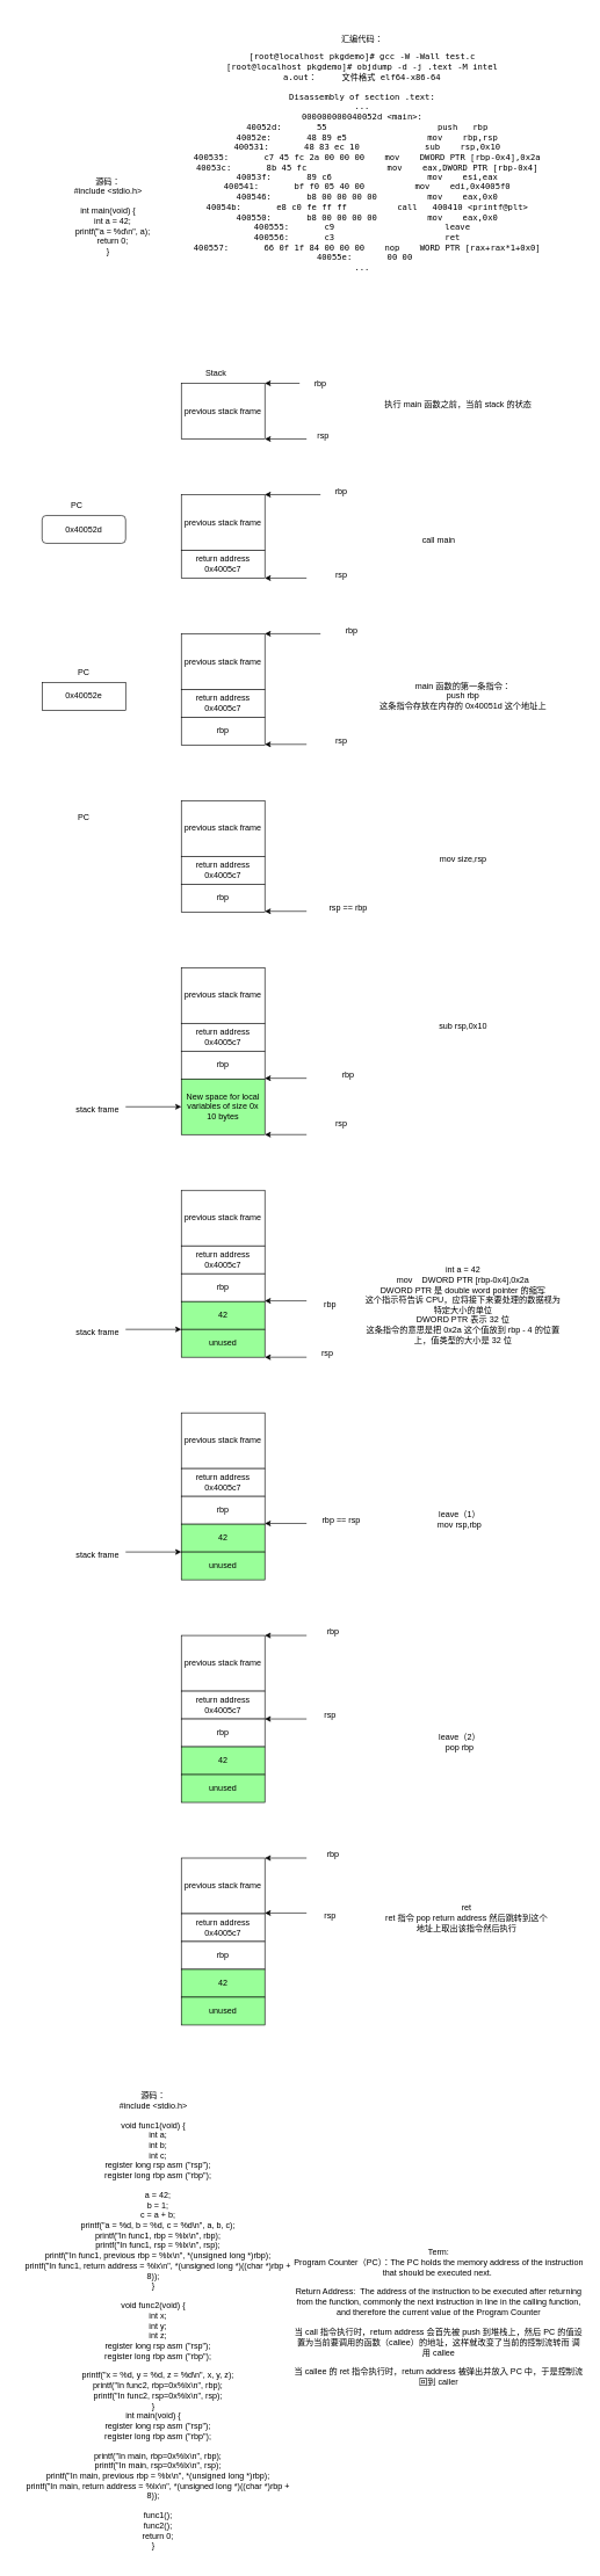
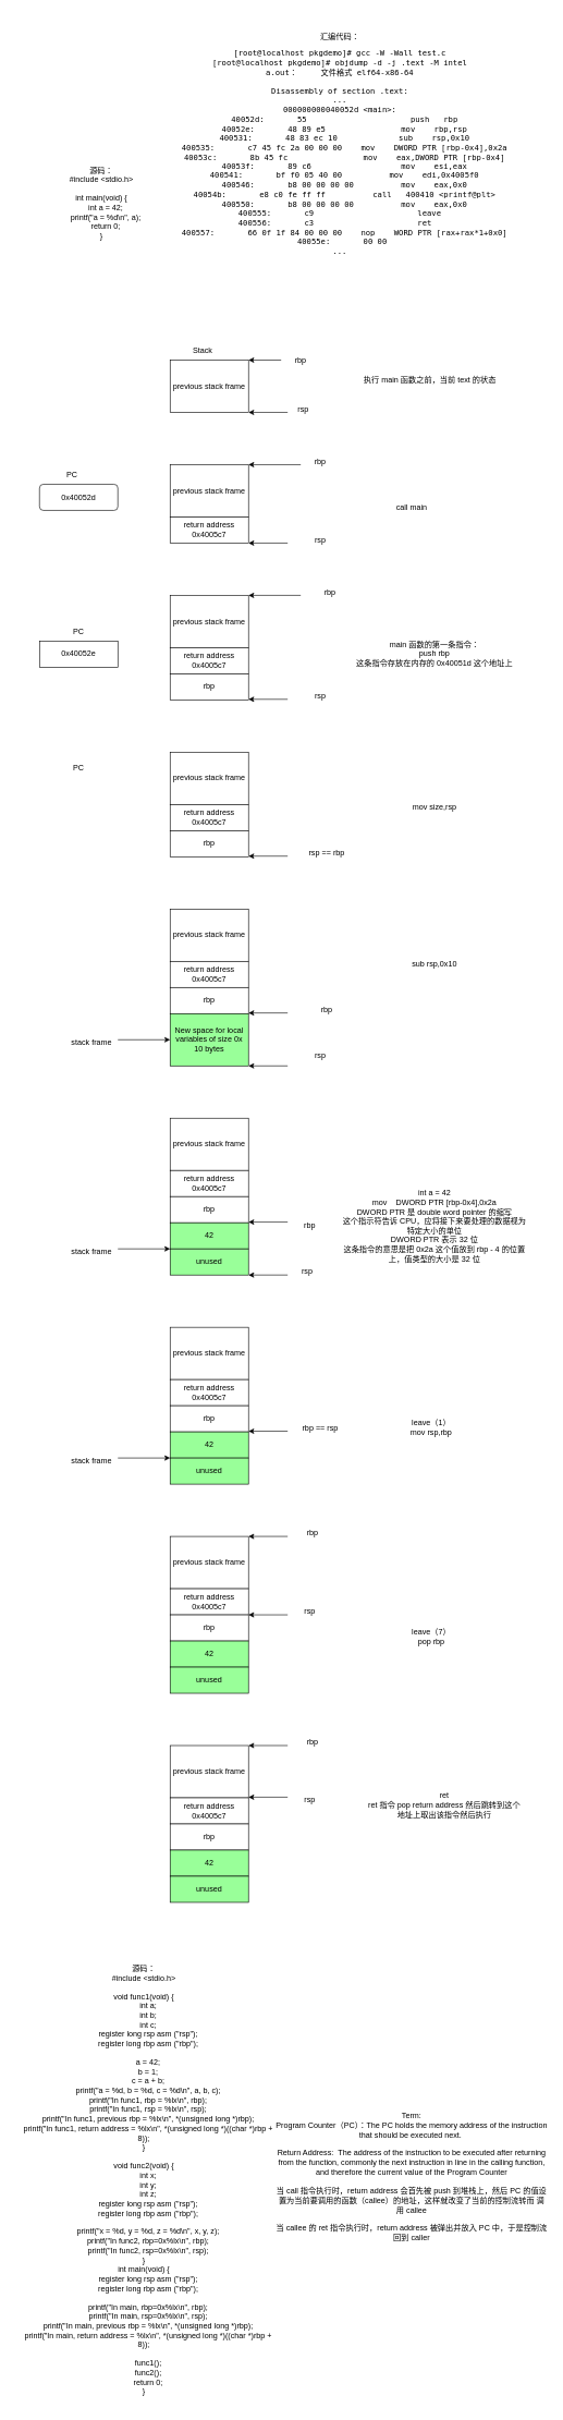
- <mxCell id="11" value="执行 main 函数之前，当前 stack 的状态&lt;br&gt;&lt;br&gt;&lt;span style=&quot;background-color: initial;&quot;&gt;&amp;nbsp; &amp;nbsp; &amp;nbsp; &amp;nbsp; &amp;nbsp; &amp;nbsp; &amp;nbsp; &amp;nbsp; &amp;nbsp;&lt;/span&gt;" style="text;html=1;strokeColor=none;fillColor=none;align=center;verticalAlign=middle;whiteSpace=wrap;rounded=0;" vertex="1" parent="1"><mxGeometry x="490" y="550" width="336" height="90" as="geometry" /></mxCell>
+ <mxCell id="11" value="执行 main 函数之前，当前 text 的状态&lt;br&gt;&lt;br&gt;&lt;span style=&quot;background-color: initial;&quot;&gt;&amp;nbsp; &amp;nbsp; &amp;nbsp; &amp;nbsp; &amp;nbsp; &amp;nbsp; &amp;nbsp; &amp;nbsp; &amp;nbsp;&lt;/span&gt;" style="text;html=1;strokeColor=none;fillColor=none;align=center;verticalAlign=middle;whiteSpace=wrap;rounded=0;" vertex="1" parent="1"><mxGeometry x="490" y="550" width="336" height="90" as="geometry" /></mxCell>
- <mxCell id="74" value="leave（2）&lt;br&gt;pop rbp" style="text;html=1;strokeColor=none;fillColor=none;align=center;verticalAlign=middle;whiteSpace=wrap;rounded=0;" vertex="1" parent="1"><mxGeometry x="610" y="2489" width="100" height="30" as="geometry" /></mxCell>
+ <mxCell id="74" value="leave（7）&lt;br&gt;pop rbp" style="text;html=1;strokeColor=none;fillColor=none;align=center;verticalAlign=middle;whiteSpace=wrap;rounded=0;" vertex="1" parent="1"><mxGeometry x="610" y="2489" width="100" height="30" as="geometry" /></mxCell>
- <mxCell id="84" value="ret&lt;br&gt;ret 指令 pop return address 然后跳转到这个地址上取出该指令然后执行" style="text;html=1;strokeColor=none;fillColor=none;align=center;verticalAlign=middle;whiteSpace=wrap;rounded=0;" vertex="1" parent="1"><mxGeometry x="550" y="2705" width="240" height="101" as="geometry" /></mxCell>
+ <mxCell id="84" value="ret&lt;br&gt;ret 指令 pop return address 然后跳转到这个地址上取出该指令然后执行" style="text;html=1;strokeColor=none;fillColor=none;align=center;verticalAlign=middle;whiteSpace=wrap;rounded=0;" vertex="1" parent="1"><mxGeometry x="560" y="2710" width="240" height="101" as="geometry" /></mxCell>
